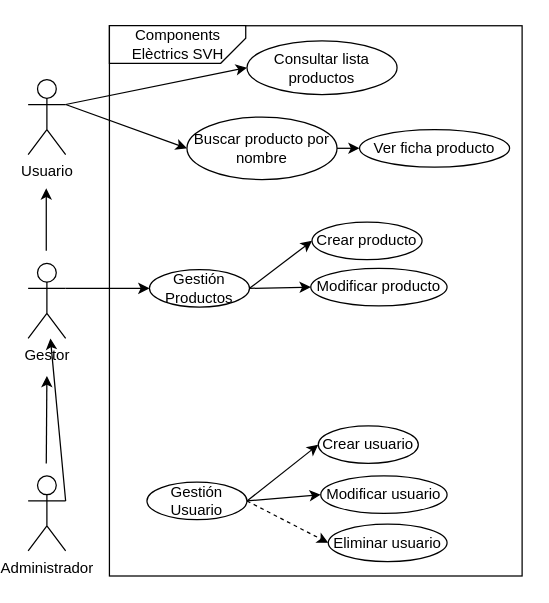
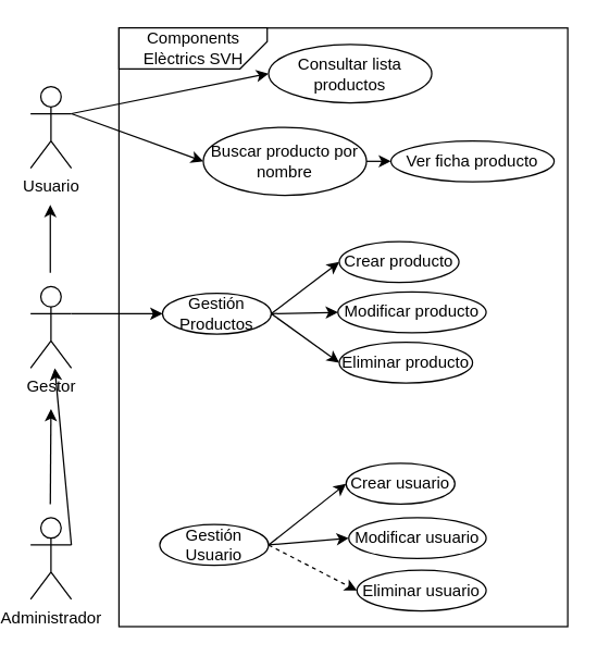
+ <mxCell id="26" value="" style="endArrow=classic;html=1;rounded=0;exitX=1;exitY=0.5;exitDx=0;exitDy=0;entryX=0;entryY=0.5;entryDx=0;entryDy=0;" parent="1" source="11" target="12" edge="1"><mxGeometry width="50" height="50" relative="1" as="geometry"><mxPoint x="495" y="310" as="sourcePoint" /><mxPoint x="545" y="260" as="targetPoint" /></mxGeometry></mxCell>
+ <mxCell id="12" value="Eliminar producto" style="ellipse;whiteSpace=wrap;html=1;" parent="1" vertex="1"><mxGeometry x="247" y="251" width="98" height="30" as="geometry" /></mxCell>
